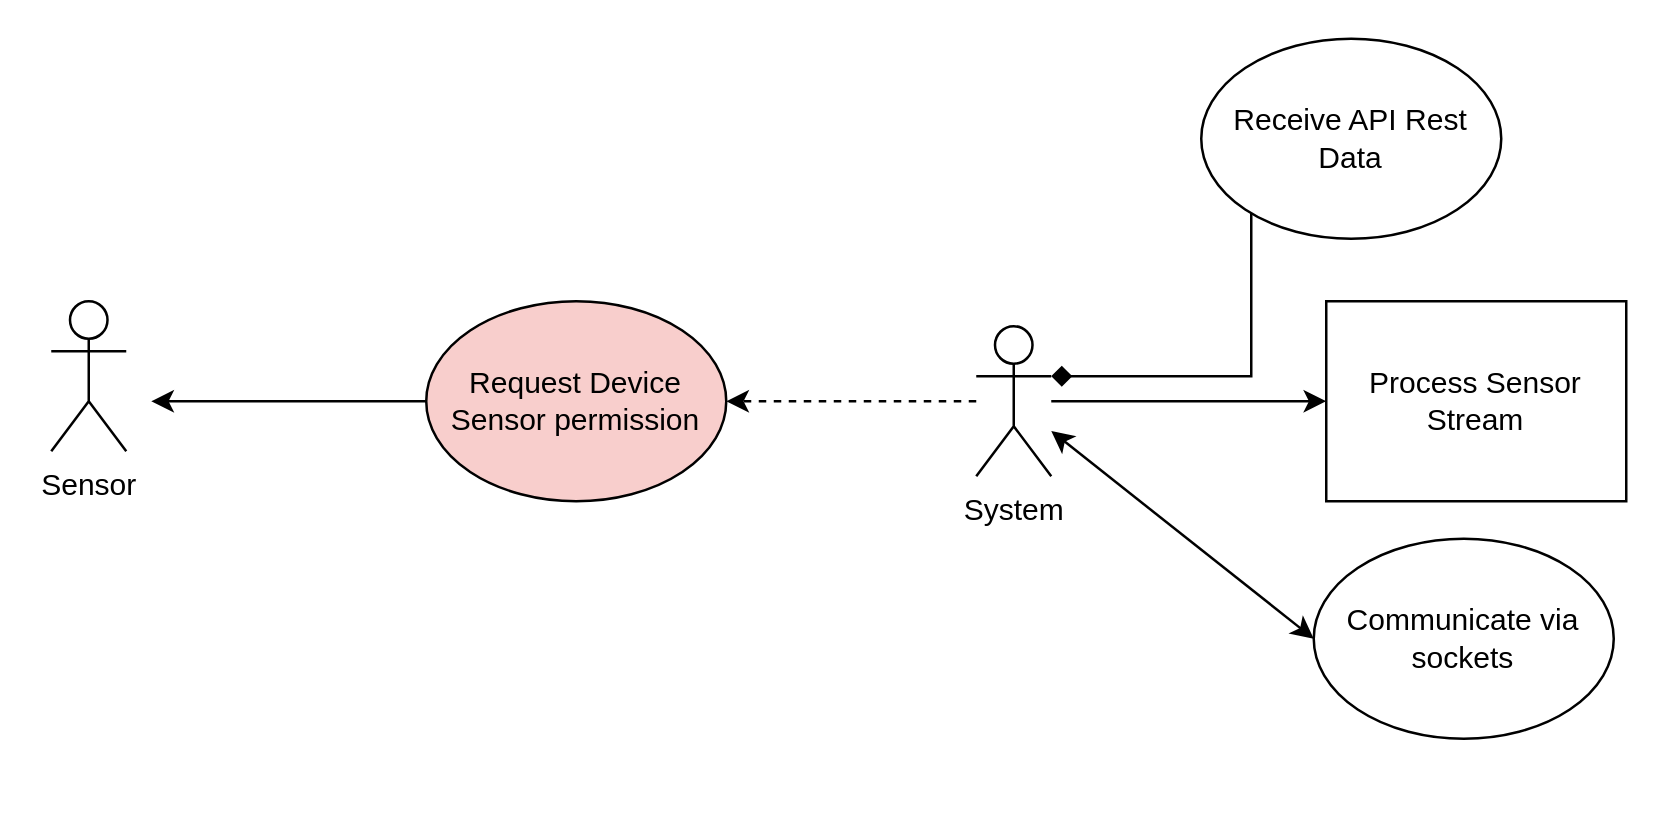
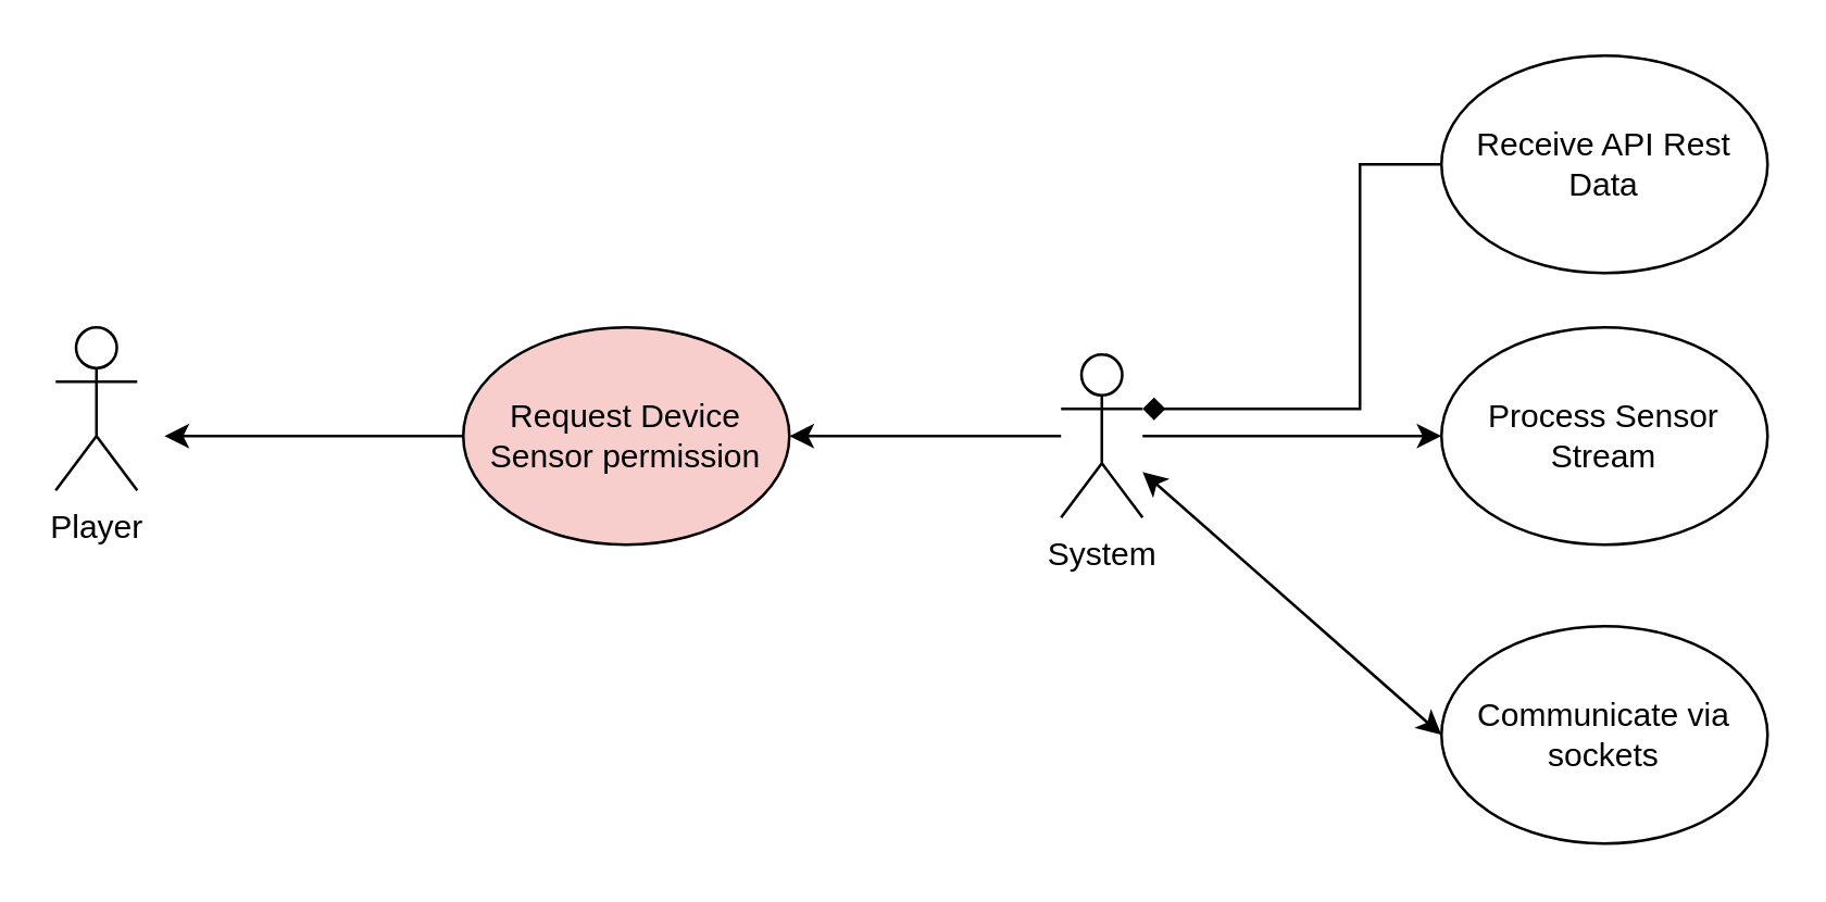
- <mxCell id="10" value="Receive API Rest Data" style="ellipse;whiteSpace=wrap;html=1;" vertex="1" parent="1"><mxGeometry x="480" y="15" width="120" height="80" as="geometry" /></mxCell>
+ <mxCell id="10" value="Receive API Rest Data" style="ellipse;whiteSpace=wrap;html=1;" vertex="1" parent="1"><mxGeometry x="530" y="20" width="120" height="80" as="geometry" /></mxCell>
- <mxCell id="5" style="edgeStyle=orthogonalEdgeStyle;rounded=0;orthogonalLoop=1;jettySize=auto;html=1;entryX=1;entryY=0.5;entryDx=0;entryDy=0;dashed=1;" edge="1" parent="1" source="7" target="3"><mxGeometry relative="1" as="geometry" /></mxCell>
+ <mxCell id="5" style="edgeStyle=orthogonalEdgeStyle;rounded=0;orthogonalLoop=1;jettySize=auto;html=1;entryX=1;entryY=0.5;entryDx=0;entryDy=0;" edge="1" parent="1" source="7" target="3"><mxGeometry relative="1" as="geometry" /></mxCell>
- <mxCell id="8" value="Process Sensor Stream" style="whiteSpace=wrap;html=1;rounded=0;" vertex="1" parent="1"><mxGeometry x="530" y="120" width="120" height="80" as="geometry" /></mxCell>
+ <mxCell id="8" value="Process Sensor Stream" style="ellipse;whiteSpace=wrap;html=1;" vertex="1" parent="1"><mxGeometry x="530" y="120" width="120" height="80" as="geometry" /></mxCell>
- <mxCell id="4" value="Sensor" style="shape=umlActor;verticalLabelPosition=bottom;verticalAlign=top;html=1;outlineConnect=0;" vertex="1" parent="1"><mxGeometry x="20" y="120" width="30" height="60" as="geometry" /></mxCell>
+ <mxCell id="4" value="Player" style="shape=umlActor;verticalLabelPosition=bottom;verticalAlign=top;html=1;outlineConnect=0;" vertex="1" parent="1"><mxGeometry x="20" y="120" width="30" height="60" as="geometry" /></mxCell>
- <mxCell id="11" value="Communicate via&lt;br&gt;sockets" style="ellipse;whiteSpace=wrap;html=1;" vertex="1" parent="1"><mxGeometry x="525" y="215" width="120" height="80" as="geometry" /></mxCell>
+ <mxCell id="11" value="Communicate via&lt;br&gt;sockets" style="ellipse;whiteSpace=wrap;html=1;" vertex="1" parent="1"><mxGeometry x="530" y="230" width="120" height="80" as="geometry" /></mxCell>
